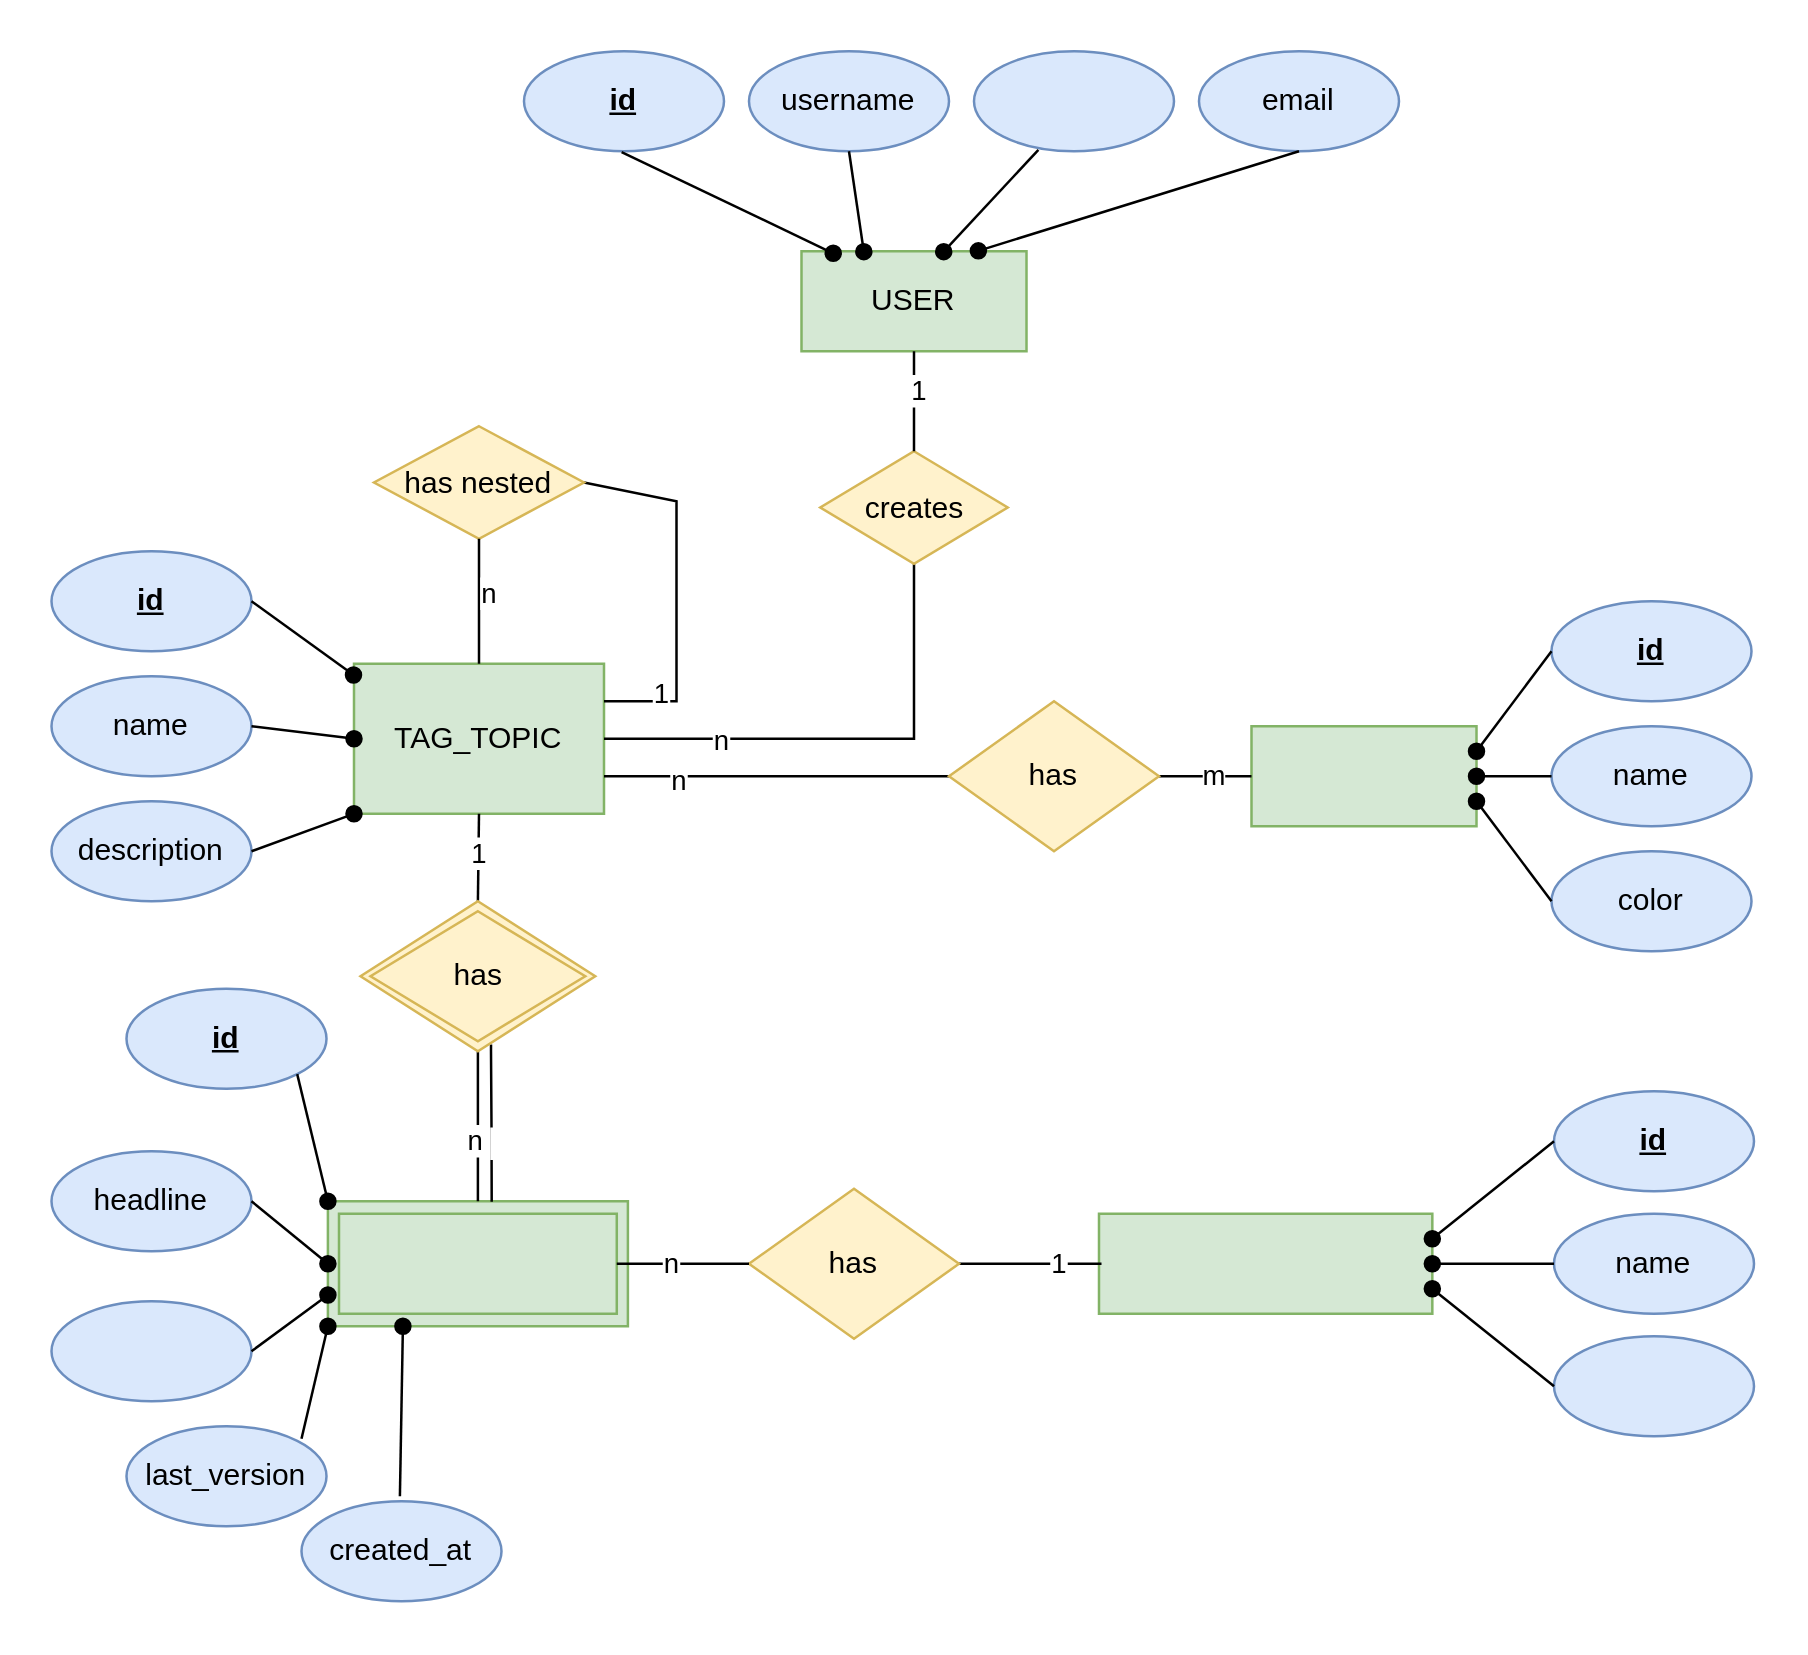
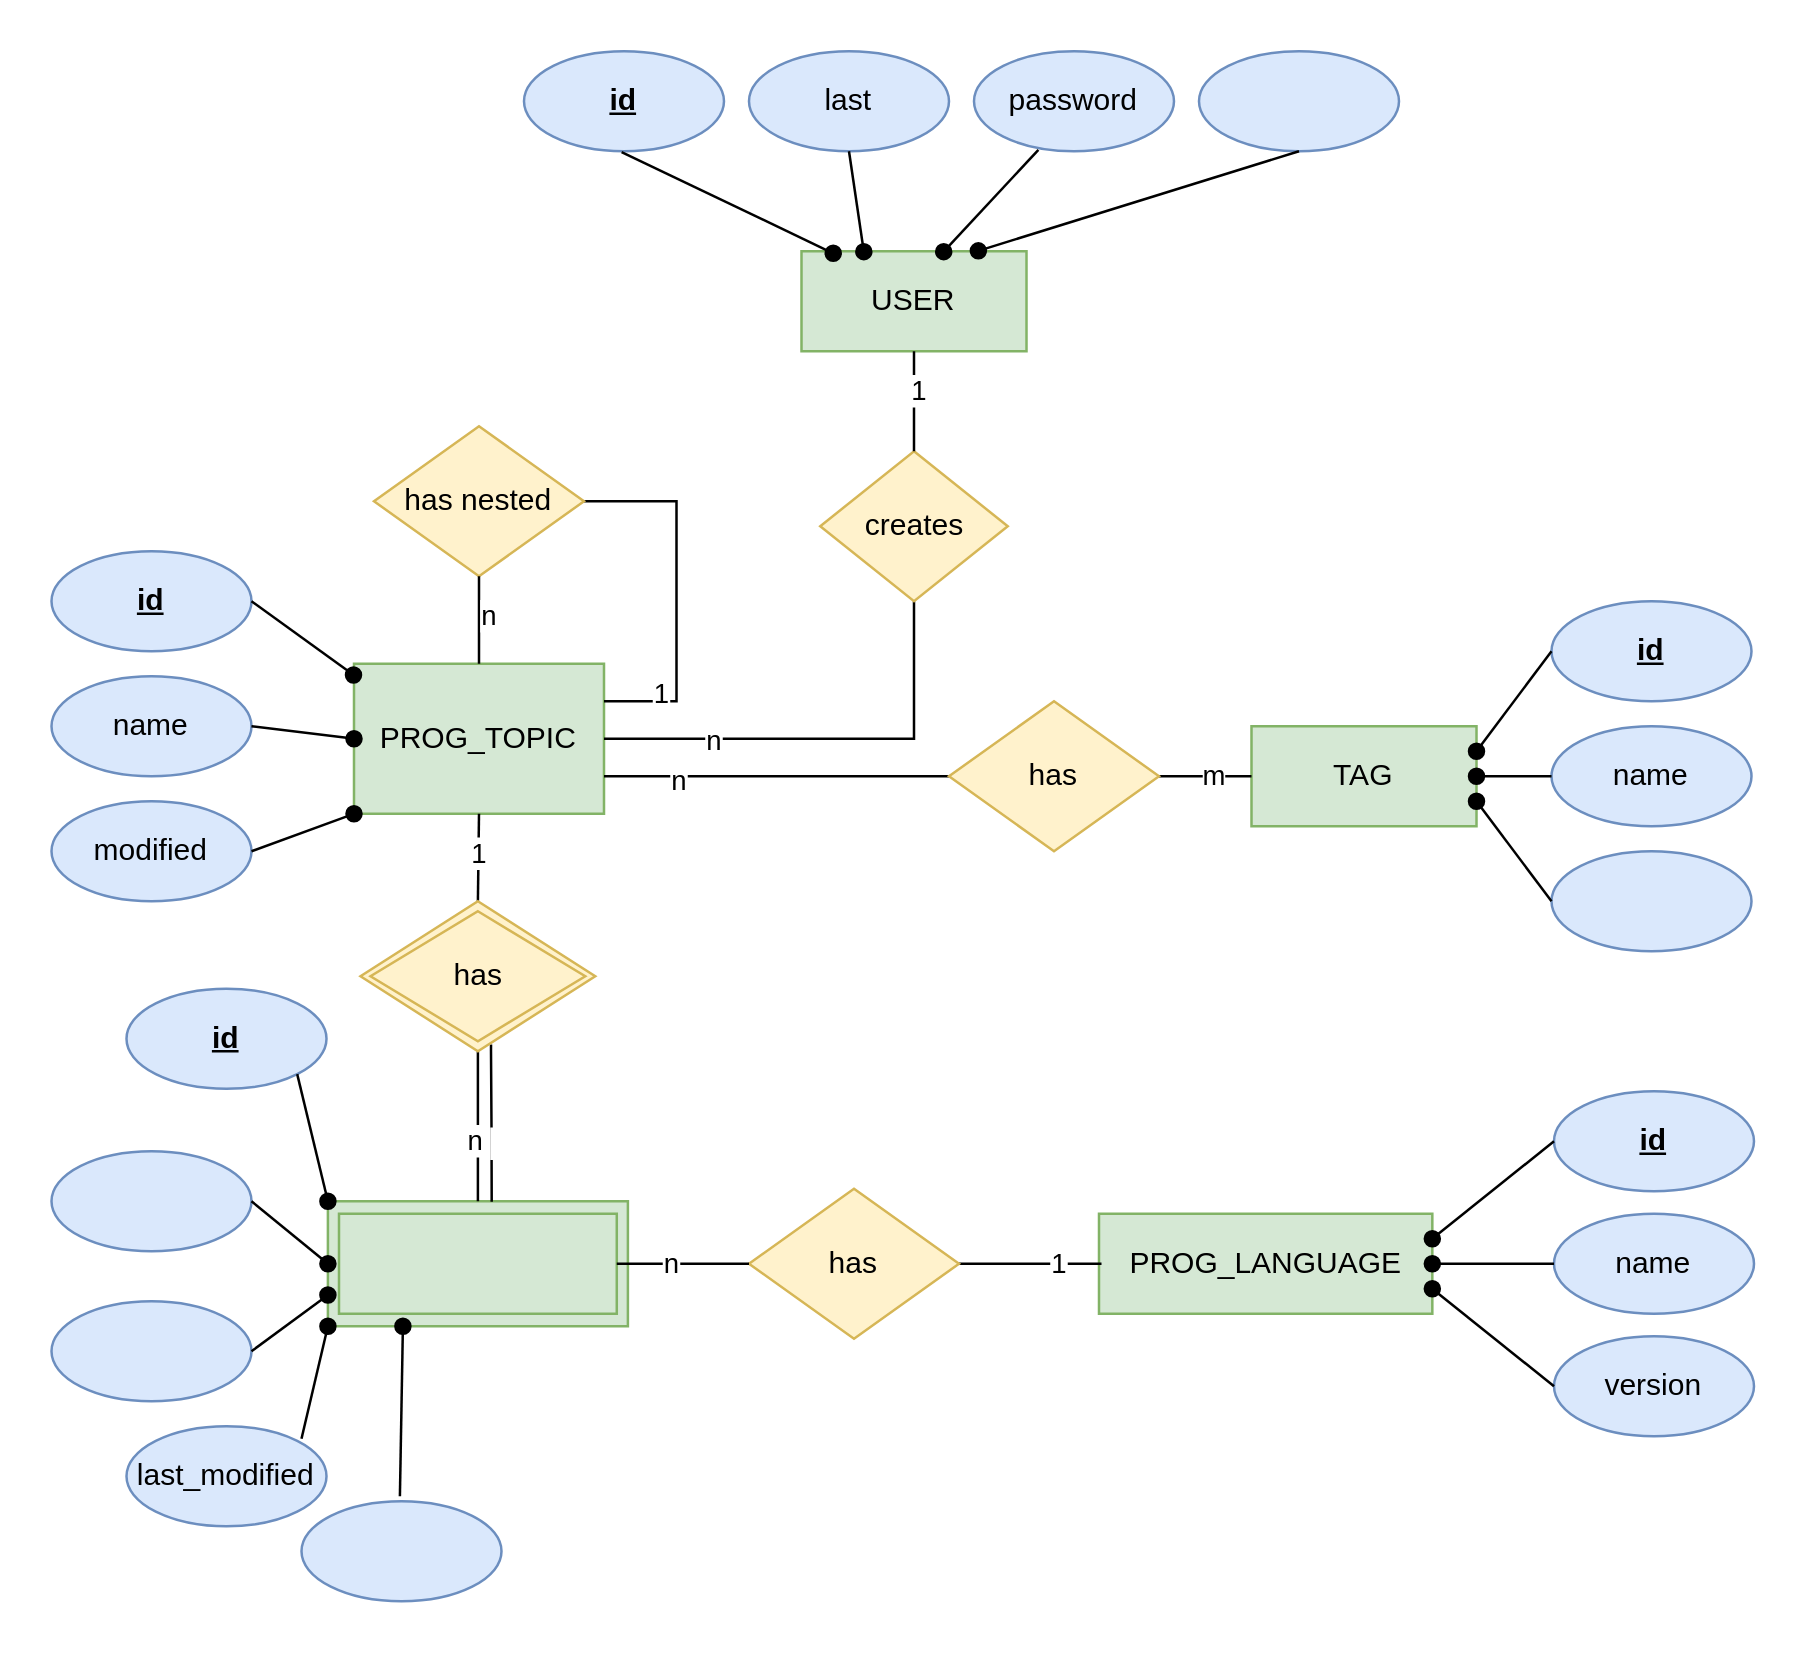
- <mxCell id="10" value="username" style="text;html=1;strokeColor=none;fillColor=none;align=center;verticalAlign=middle;whiteSpace=wrap;rounded=0;" parent="8" vertex="1"><mxGeometry x="10" y="5" width="60" height="30" as="geometry" /></mxCell>
+ <mxCell id="10" value="last" style="text;html=1;strokeColor=none;fillColor=none;align=center;verticalAlign=middle;whiteSpace=wrap;rounded=0;" parent="8" vertex="1"><mxGeometry x="10" y="5" width="60" height="30" as="geometry" /></mxCell>
+ <mxCell id="13" value="password" style="text;html=1;strokeColor=none;fillColor=none;align=center;verticalAlign=middle;whiteSpace=wrap;rounded=0;" parent="11" vertex="1"><mxGeometry x="10" y="5" width="60" height="30" as="geometry" /></mxCell>
- <mxCell id="16" value="email" style="text;html=1;strokeColor=none;fillColor=none;align=center;verticalAlign=middle;whiteSpace=wrap;rounded=0;" parent="14" vertex="1"><mxGeometry x="10" y="5" width="60" height="30" as="geometry" /></mxCell>
- <mxCell id="94" value="has nested" style="shape=rhombus;perimeter=rhombusPerimeter;whiteSpace=wrap;html=1;align=center;fillColor=#fff2cc;strokeColor=#d6b656;" parent="1" vertex="1"><mxGeometry x="149" y="170" width="84" height="45" as="geometry" /></mxCell>
+ <mxCell id="94" value="has nested" style="shape=rhombus;perimeter=rhombusPerimeter;whiteSpace=wrap;html=1;align=center;fillColor=#fff2cc;strokeColor=#d6b656;" parent="1" vertex="1"><mxGeometry x="149" y="170" width="84" height="60" as="geometry" /></mxCell>
- <mxCell id="87" value="creates" style="shape=rhombus;perimeter=rhombusPerimeter;whiteSpace=wrap;html=1;align=center;fillColor=#fff2cc;strokeColor=#d6b656;" parent="1" vertex="1"><mxGeometry x="327.5" y="180" width="75" height="45" as="geometry" /></mxCell>
+ <mxCell id="87" value="creates" style="shape=rhombus;perimeter=rhombusPerimeter;whiteSpace=wrap;html=1;align=center;fillColor=#fff2cc;strokeColor=#d6b656;" parent="1" vertex="1"><mxGeometry x="327.5" y="180" width="75" height="60" as="geometry" /></mxCell>
- <mxCell id="19" value="TAG_TOPIC" style="text;html=1;strokeColor=none;fillColor=none;align=center;verticalAlign=middle;whiteSpace=wrap;rounded=0;" parent="17" vertex="1"><mxGeometry x="20" y="7.5" width="60" height="45" as="geometry" /></mxCell>
+ <mxCell id="19" value="PROG_TOPIC" style="text;html=1;strokeColor=none;fillColor=none;align=center;verticalAlign=middle;whiteSpace=wrap;rounded=0;" parent="17" vertex="1"><mxGeometry x="20" y="7.5" width="60" height="45" as="geometry" /></mxCell>
+ <mxCell id="25" value="TAG" style="text;html=1;strokeColor=none;fillColor=none;align=center;verticalAlign=middle;whiteSpace=wrap;rounded=0;" parent="23" vertex="1"><mxGeometry x="15" y="5" width="60" height="30" as="geometry" /></mxCell>
- <mxCell id="38" value="description" style="text;html=1;strokeColor=none;fillColor=none;align=center;verticalAlign=middle;whiteSpace=wrap;rounded=0;" parent="36" vertex="1"><mxGeometry x="10" y="5" width="60" height="30" as="geometry" /></mxCell>
+ <mxCell id="38" value="modified" style="text;html=1;strokeColor=none;fillColor=none;align=center;verticalAlign=middle;whiteSpace=wrap;rounded=0;" parent="36" vertex="1"><mxGeometry x="10" y="5" width="60" height="30" as="geometry" /></mxCell>
- <mxCell id="66" value="color" style="text;html=1;strokeColor=none;fillColor=none;align=center;verticalAlign=middle;whiteSpace=wrap;rounded=0;" parent="64" vertex="1"><mxGeometry x="10" y="5" width="60" height="30" as="geometry" /></mxCell>
- <mxCell id="50" value="headline" style="text;html=1;strokeColor=none;fillColor=none;align=center;verticalAlign=middle;whiteSpace=wrap;rounded=0;" parent="48" vertex="1"><mxGeometry x="10" y="5" width="60" height="30" as="geometry" /></mxCell>
+ <mxCell id="28" value="PROG_LANGUAGE" style="text;html=1;strokeColor=none;fillColor=none;align=center;verticalAlign=middle;whiteSpace=wrap;rounded=0;" parent="26" vertex="1"><mxGeometry x="26.667" y="5" width="80" height="30" as="geometry" /></mxCell>
+ <mxCell id="78" value="version" style="text;html=1;strokeColor=none;fillColor=none;align=center;verticalAlign=middle;whiteSpace=wrap;rounded=0;" parent="76" vertex="1"><mxGeometry x="10" y="5" width="60" height="30" as="geometry" /></mxCell>
- <mxCell id="53" value="last_version" style="text;html=1;strokeColor=none;fillColor=none;align=center;verticalAlign=middle;whiteSpace=wrap;rounded=0;" parent="51" vertex="1"><mxGeometry x="10" y="5" width="60" height="30" as="geometry" /></mxCell>
+ <mxCell id="53" value="last_modified" style="text;html=1;strokeColor=none;fillColor=none;align=center;verticalAlign=middle;whiteSpace=wrap;rounded=0;" parent="51" vertex="1"><mxGeometry x="10" y="5" width="60" height="30" as="geometry" /></mxCell>
- <mxCell id="111" value="created_at" style="text;html=1;strokeColor=none;fillColor=none;align=center;verticalAlign=middle;whiteSpace=wrap;rounded=0;" parent="109" vertex="1"><mxGeometry x="10" y="5" width="60" height="30" as="geometry" /></mxCell>
